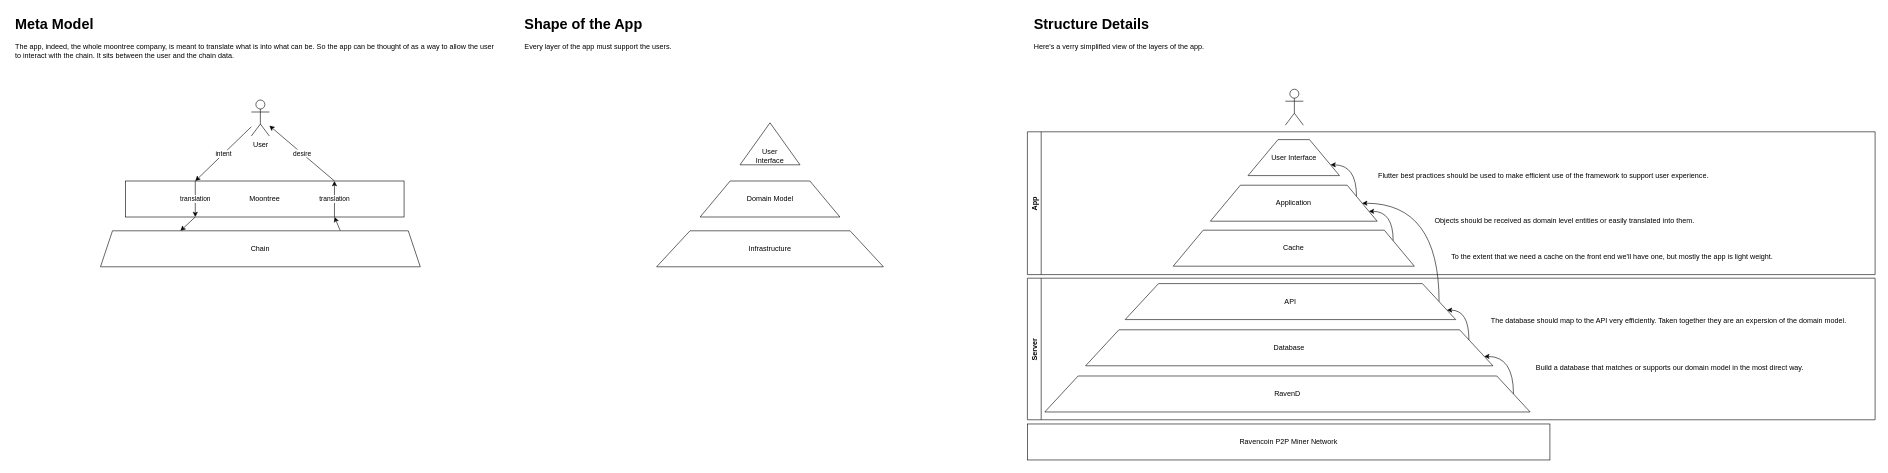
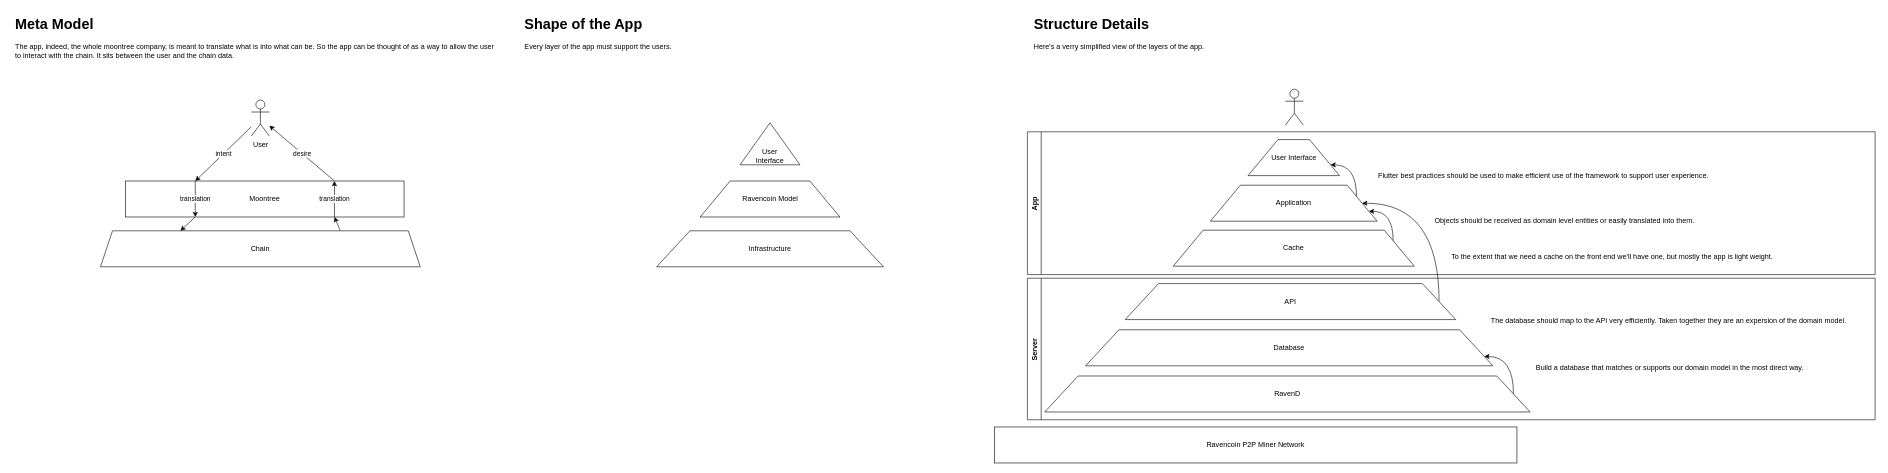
- <mxCell id="15" value="Domain Model" style="shape=trapezoid;perimeter=trapezoidPerimeter;whiteSpace=wrap;html=1;fixedSize=1;size=50.018;" vertex="1" parent="1"><mxGeometry x="1166.5" y="301" width="233" height="60" as="geometry" /></mxCell>
+ <mxCell id="15" value="Ravencoin Model" style="shape=trapezoid;perimeter=trapezoidPerimeter;whiteSpace=wrap;html=1;fixedSize=1;size=50.018;" vertex="1" parent="1"><mxGeometry x="1166.5" y="301" width="233" height="60" as="geometry" /></mxCell>
- <mxCell id="36" style="edgeStyle=orthogonalEdgeStyle;html=1;entryX=1;entryY=0.75;entryDx=0;entryDy=0;endArrow=classic;endFill=1;exitX=1;exitY=0.25;exitDx=0;exitDy=0;curved=1;" edge="1" parent="1" source="20" target="19"><mxGeometry relative="1" as="geometry"><mxPoint x="2532.213" y="666" as="sourcePoint" /><mxPoint x="2470.213" y="589" as="targetPoint" /><Array as="points"><mxPoint x="2448" y="516" /></Array></mxGeometry></mxCell>
- <mxCell id="37" value="Ravencoin P2P Miner Network" style="rounded=0;whiteSpace=wrap;html=1;" vertex="1" parent="1"><mxGeometry x="1712" y="706" width="871" height="60" as="geometry" /></mxCell>
+ <mxCell id="37" value="Ravencoin P2P Miner Network" style="rounded=0;whiteSpace=wrap;html=1;" vertex="1" parent="1"><mxGeometry x="1657" y="711" width="871" height="60" as="geometry" /></mxCell>
